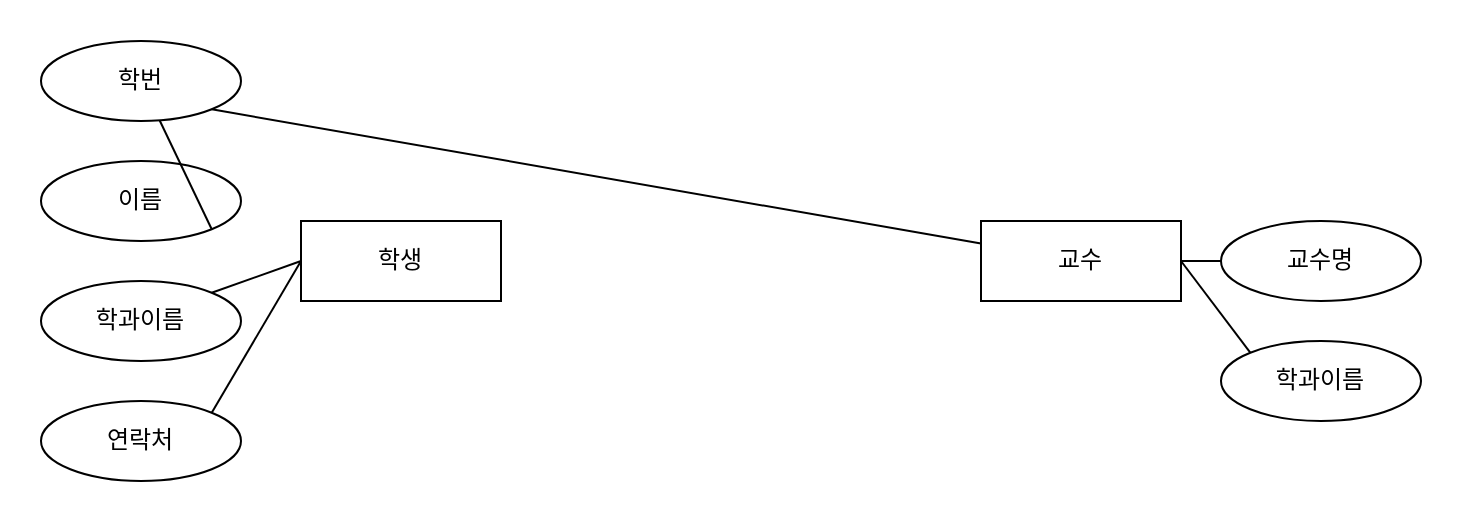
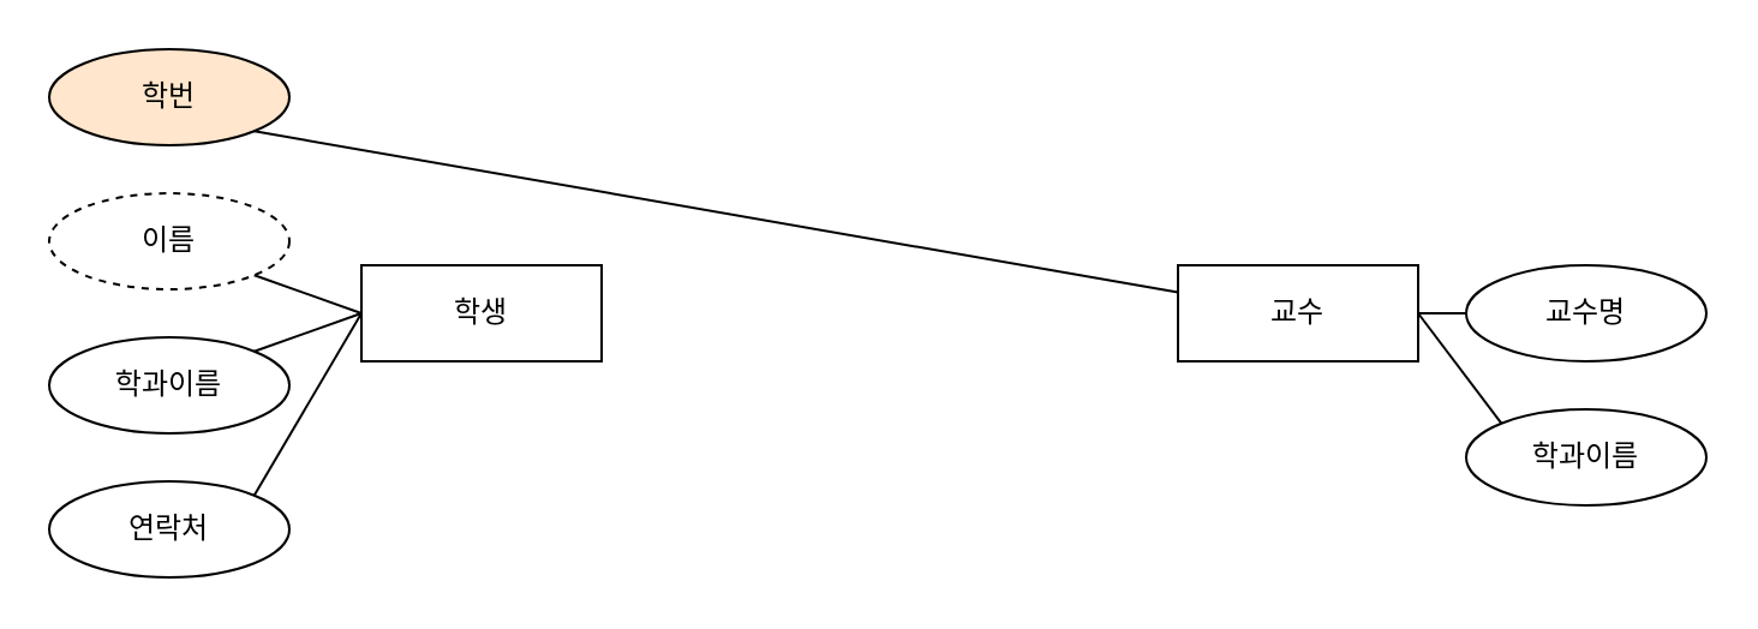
- <mxCell id="9" value="학번" style="ellipse;whiteSpace=wrap;html=1;align=center;" parent="1" vertex="1"><mxGeometry x="20" y="20" width="100" height="40" as="geometry" /></mxCell>
+ <mxCell id="9" value="학번" style="ellipse;whiteSpace=wrap;html=1;align=center;fillColor=#ffe6cc;" parent="1" vertex="1"><mxGeometry x="20" y="20" width="100" height="40" as="geometry" /></mxCell>
- <mxCell id="14" value="" style="endArrow=none;html=1;rounded=0;exitX=1;exitY=1;exitDx=0;exitDy=0;" parent="1" source="8" target="9" edge="1"><mxGeometry relative="1" as="geometry"><mxPoint x="350" y="90" as="sourcePoint" /><mxPoint x="510" y="90" as="targetPoint" /></mxGeometry></mxCell>
+ <mxCell id="14" value="" style="endArrow=none;html=1;rounded=0;exitX=1;exitY=1;exitDx=0;exitDy=0;entryX=0;entryY=0.5;entryDx=0;entryDy=0;" parent="1" source="8" target="3" edge="1"><mxGeometry relative="1" as="geometry"><mxPoint x="350" y="90" as="sourcePoint" /><mxPoint x="510" y="90" as="targetPoint" /></mxGeometry></mxCell>
- <mxCell id="8" value="이름" style="ellipse;whiteSpace=wrap;html=1;align=center;" parent="1" vertex="1"><mxGeometry x="20" y="80" width="100" height="40" as="geometry" /></mxCell>
+ <mxCell id="8" value="이름" style="ellipse;whiteSpace=wrap;html=1;align=center;dashed=1;" parent="1" vertex="1"><mxGeometry x="20" y="80" width="100" height="40" as="geometry" /></mxCell>
